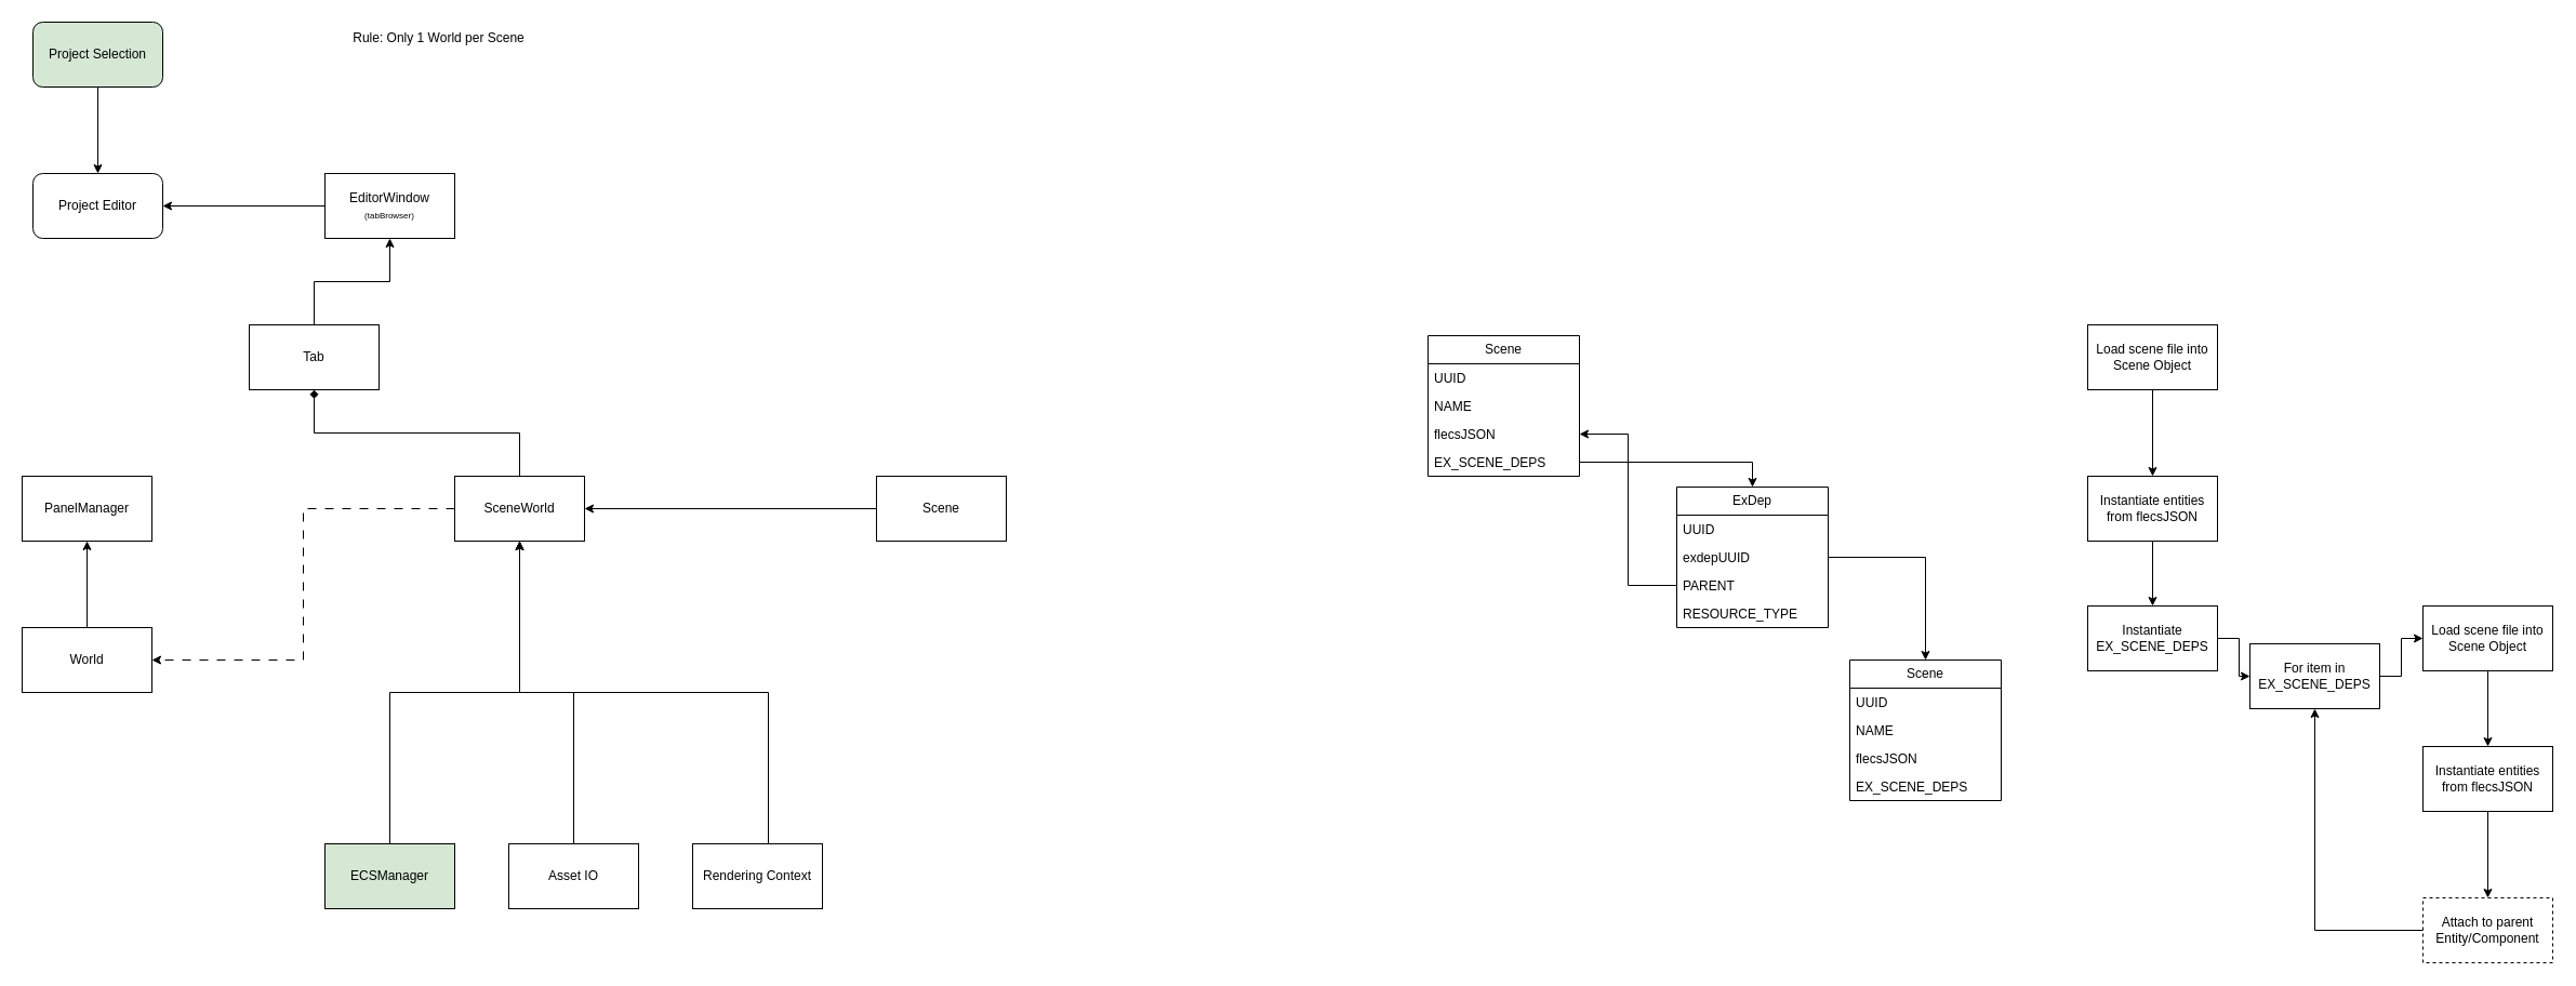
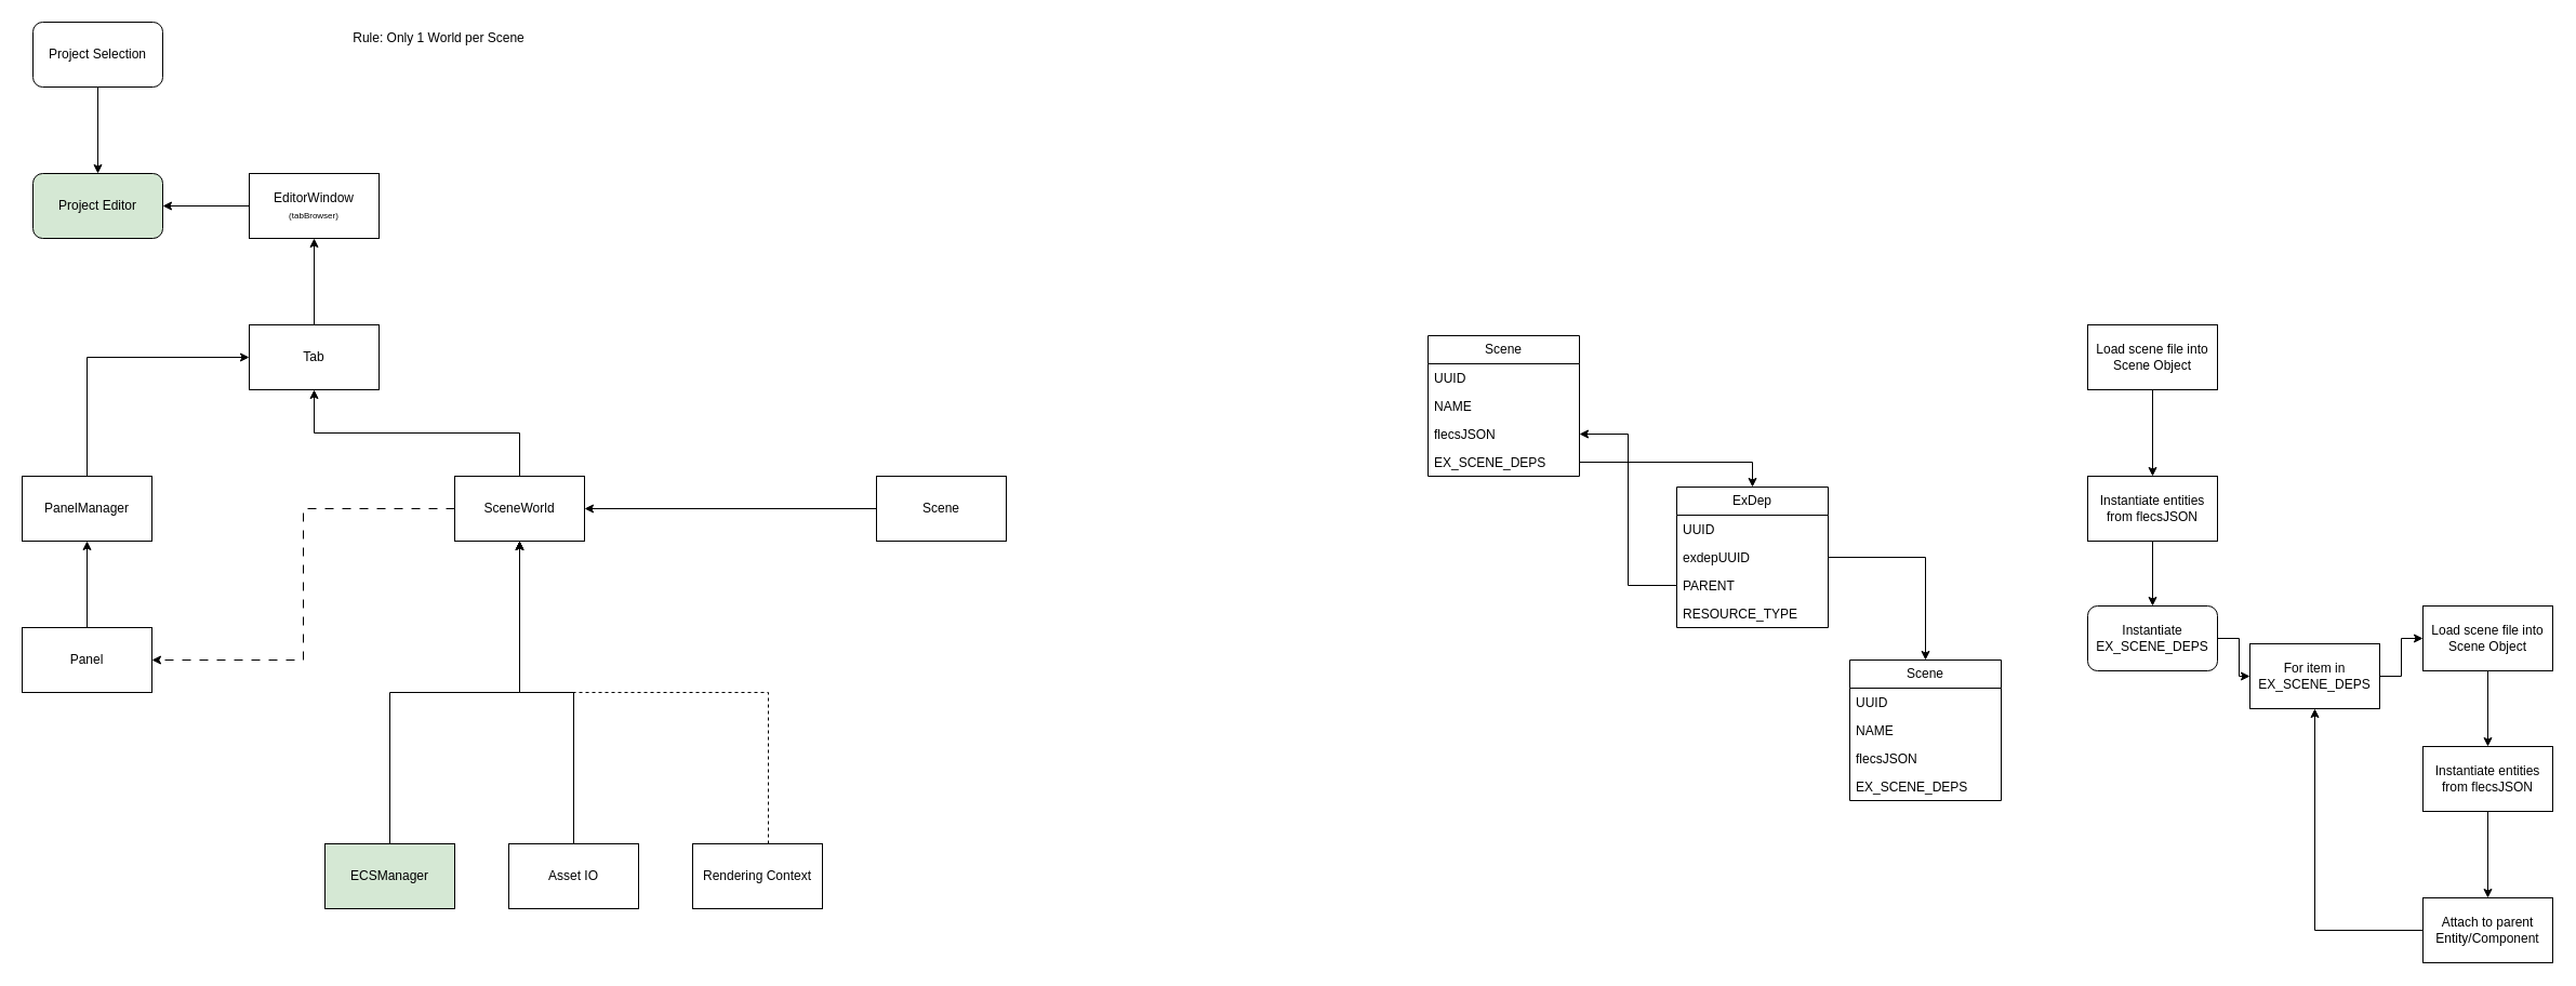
- <mxCell id="3" value="Project Selection" style="rounded=1;whiteSpace=wrap;html=1;fillColor=#d5e8d4;" parent="1" vertex="1"><mxGeometry x="30" y="20" width="120" height="60" as="geometry" /></mxCell>
+ <mxCell id="3" value="Project Selection" style="rounded=1;whiteSpace=wrap;html=1;" parent="1" vertex="1"><mxGeometry x="30" y="20" width="120" height="60" as="geometry" /></mxCell>
- <mxCell id="5" value="Project Editor" style="whiteSpace=wrap;html=1;rounded=1;" parent="1" vertex="1"><mxGeometry x="30" y="160" width="120" height="60" as="geometry" /></mxCell>
+ <mxCell id="5" value="Project Editor" style="whiteSpace=wrap;html=1;rounded=1;fillColor=#d5e8d4;" parent="1" vertex="1"><mxGeometry x="30" y="160" width="120" height="60" as="geometry" /></mxCell>
- <mxCell id="7" value="EditorWindow&lt;div&gt;&lt;font style=&quot;font-size: 8px;&quot;&gt;(tabBrowser)&lt;/font&gt;&lt;/div&gt;" style="whiteSpace=wrap;html=1;rounded=1;arcSize=0;" parent="1" vertex="1"><mxGeometry x="300" y="160" width="120" height="60" as="geometry" /></mxCell>
+ <mxCell id="7" value="EditorWindow&lt;div&gt;&lt;font style=&quot;font-size: 8px;&quot;&gt;(tabBrowser)&lt;/font&gt;&lt;/div&gt;" style="whiteSpace=wrap;html=1;rounded=1;arcSize=0;" parent="1" vertex="1"><mxGeometry x="230" y="160" width="120" height="60" as="geometry" /></mxCell>
+ <mxCell id="8" value="" style="edgeStyle=orthogonalEdgeStyle;rounded=0;orthogonalLoop=1;jettySize=auto;html=1;" parent="1" source="12" target="10" edge="1"><mxGeometry relative="1" as="geometry"><Array as="points"><mxPoint x="80" y="330" /></Array></mxGeometry></mxCell>
- <mxCell id="9" style="edgeStyle=orthogonalEdgeStyle;rounded=0;orthogonalLoop=1;jettySize=auto;html=1;exitX=0.5;exitY=0;exitDx=0;exitDy=0;entryX=0.5;entryY=1;entryDx=0;entryDy=0;endArrow=diamond;" parent="1" source="19" target="10" edge="1"><mxGeometry relative="1" as="geometry" /></mxCell>
+ <mxCell id="9" style="edgeStyle=orthogonalEdgeStyle;rounded=0;orthogonalLoop=1;jettySize=auto;html=1;exitX=0.5;exitY=0;exitDx=0;exitDy=0;entryX=0.5;entryY=1;entryDx=0;entryDy=0;" parent="1" source="19" target="10" edge="1"><mxGeometry relative="1" as="geometry" /></mxCell>
- <mxCell id="56" value="Instantiate EX_SCENE_DEPS" style="whiteSpace=wrap;html=1;rounded=0;" vertex="1" parent="1"><mxGeometry x="1930" y="560" width="120" height="60" as="geometry" /></mxCell>
+ <mxCell id="56" value="Instantiate EX_SCENE_DEPS" style="whiteSpace=wrap;html=1;rounded=1;" vertex="1" parent="1"><mxGeometry x="1930" y="560" width="120" height="60" as="geometry" /></mxCell>
- <mxCell id="13" value="World" style="rounded=1;whiteSpace=wrap;html=1;arcSize=0;" parent="1" vertex="1"><mxGeometry x="20" y="580" width="120" height="60" as="geometry" /></mxCell>
+ <mxCell id="13" value="Panel" style="rounded=1;whiteSpace=wrap;html=1;arcSize=0;" parent="1" vertex="1"><mxGeometry x="20" y="580" width="120" height="60" as="geometry" /></mxCell>
- <mxCell id="17" style="edgeStyle=orthogonalEdgeStyle;rounded=0;orthogonalLoop=1;jettySize=auto;html=1;" parent="1" source="22" target="19" edge="1"><mxGeometry relative="1" as="geometry"><Array as="points"><mxPoint x="710" y="640" /><mxPoint x="480" y="640" /></Array></mxGeometry></mxCell>
+ <mxCell id="17" style="edgeStyle=orthogonalEdgeStyle;rounded=0;orthogonalLoop=1;jettySize=auto;html=1;dashed=1;" parent="1" source="22" target="19" edge="1"><mxGeometry relative="1" as="geometry"><Array as="points"><mxPoint x="710" y="640" /><mxPoint x="480" y="640" /></Array></mxGeometry></mxCell>
- <mxCell id="54" value="Attach to parent Entity/Component" style="whiteSpace=wrap;html=1;rounded=0;dashed=1;" vertex="1" parent="1"><mxGeometry x="2240" y="830" width="120" height="60" as="geometry" /></mxCell>
+ <mxCell id="54" value="Attach to parent Entity/Component" style="whiteSpace=wrap;html=1;rounded=0;" vertex="1" parent="1"><mxGeometry x="2240" y="830" width="120" height="60" as="geometry" /></mxCell>
